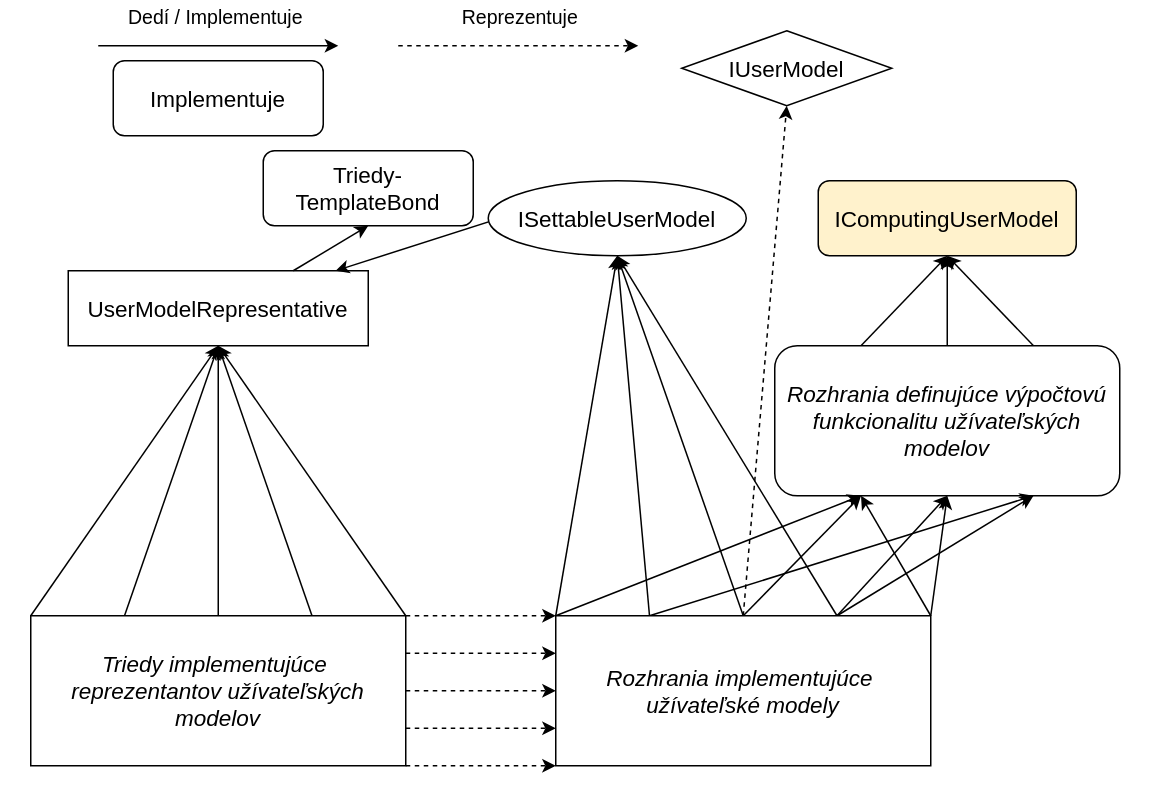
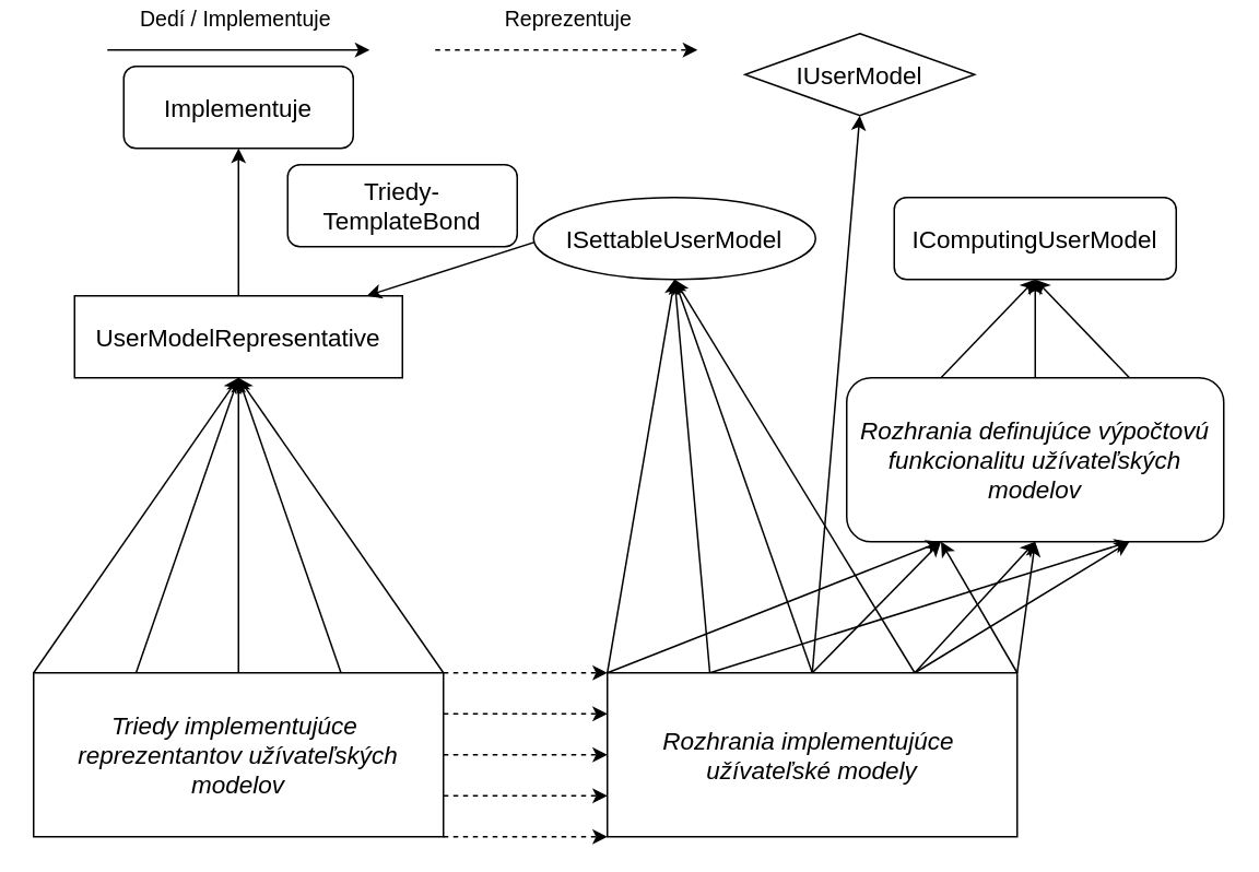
+ <mxCell id="4" style="edgeStyle=orthogonalEdgeStyle;rounded=0;orthogonalLoop=1;jettySize=auto;html=1;exitX=0.5;exitY=0;exitDx=0;exitDy=0;entryX=0.5;entryY=1;entryDx=0;entryDy=0;" edge="1" parent="1" source="5" target="2"><mxGeometry relative="1" as="geometry" /></mxCell>
- <mxCell id="40" value="&lt;font style=&quot;font-size: 15px;&quot;&gt;IComputingUserModel&lt;/font&gt;" style="rounded=1;whiteSpace=wrap;html=1;fillColor=#fff2cc;" parent="1" vertex="1"><mxGeometry x="545" y="120" width="172" height="50" as="geometry" /></mxCell>
+ <mxCell id="40" value="&lt;font style=&quot;font-size: 15px;&quot;&gt;IComputingUserModel&lt;/font&gt;" style="rounded=1;whiteSpace=wrap;html=1;" parent="1" vertex="1"><mxGeometry x="545" y="120" width="172" height="50" as="geometry" /></mxCell>
- <mxCell id="31" style="rounded=0;orthogonalLoop=1;jettySize=auto;html=1;exitX=0.75;exitY=0;exitDx=0;exitDy=0;entryX=0.5;entryY=1;entryDx=0;entryDy=0;" parent="1" source="5" target="3" edge="1"><mxGeometry relative="1" as="geometry"><mxPoint x="115" y="200" as="sourcePoint" /><mxPoint x="65" y="160" as="targetPoint" /></mxGeometry></mxCell>
- <mxCell id="27" style="rounded=0;orthogonalLoop=1;jettySize=auto;html=1;exitX=0.5;exitY=0;exitDx=0;exitDy=0;entryX=0.5;entryY=1;entryDx=0;entryDy=0;dashed=1;" parent="1" source="30" target="13" edge="1"><mxGeometry relative="1" as="geometry" /></mxCell>
+ <mxCell id="27" style="rounded=0;orthogonalLoop=1;jettySize=auto;html=1;exitX=0.5;exitY=0;exitDx=0;exitDy=0;entryX=0.5;entryY=1;entryDx=0;entryDy=0;" parent="1" source="30" target="13" edge="1"><mxGeometry relative="1" as="geometry" /></mxCell>
